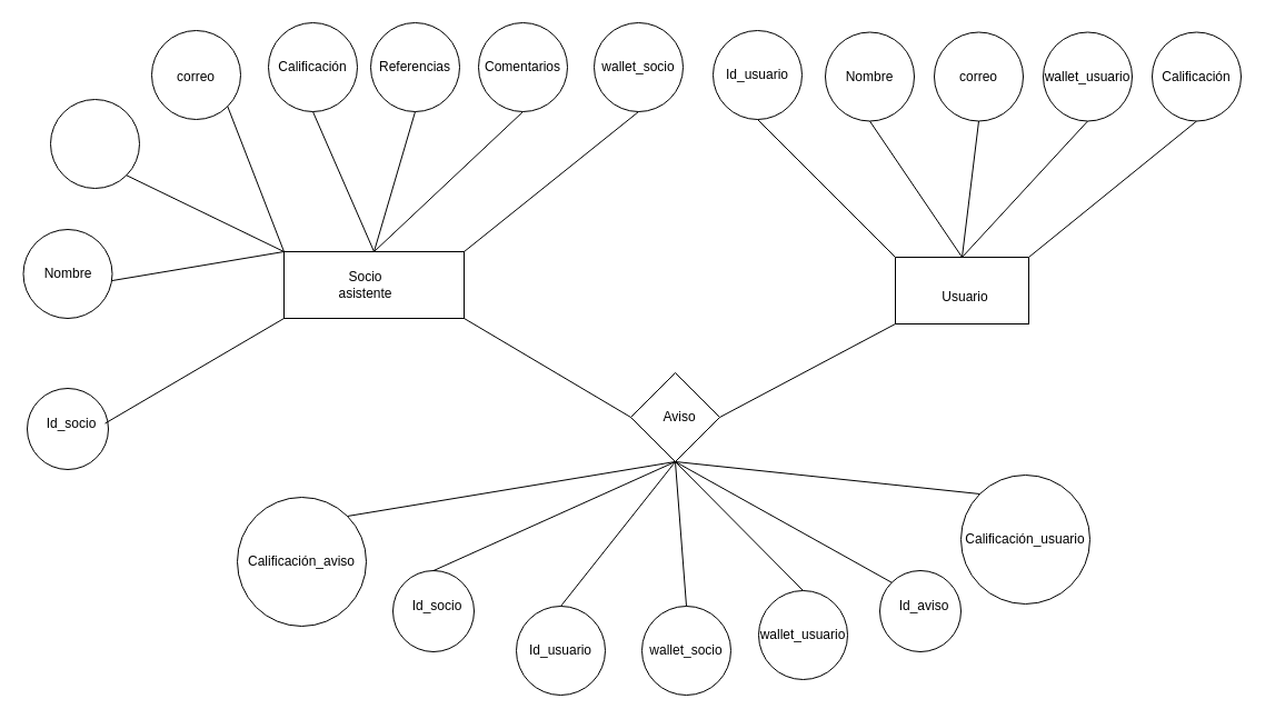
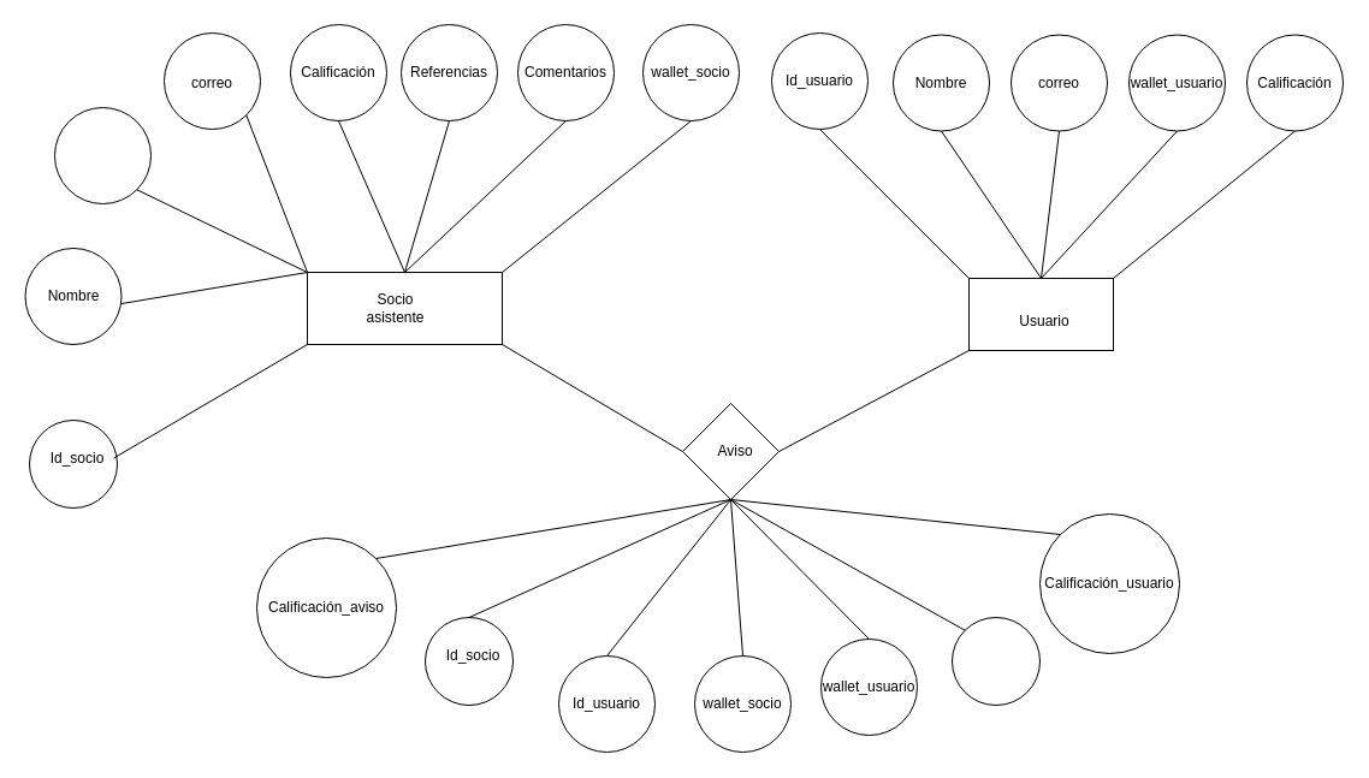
- <mxCell id="67" value="Id_aviso" style="text;html=1;strokeColor=none;fillColor=none;align=center;verticalAlign=middle;whiteSpace=wrap;rounded=0;" parent="1" vertex="1"><mxGeometry x="801" y="527" width="60" height="35" as="geometry" /></mxCell>
